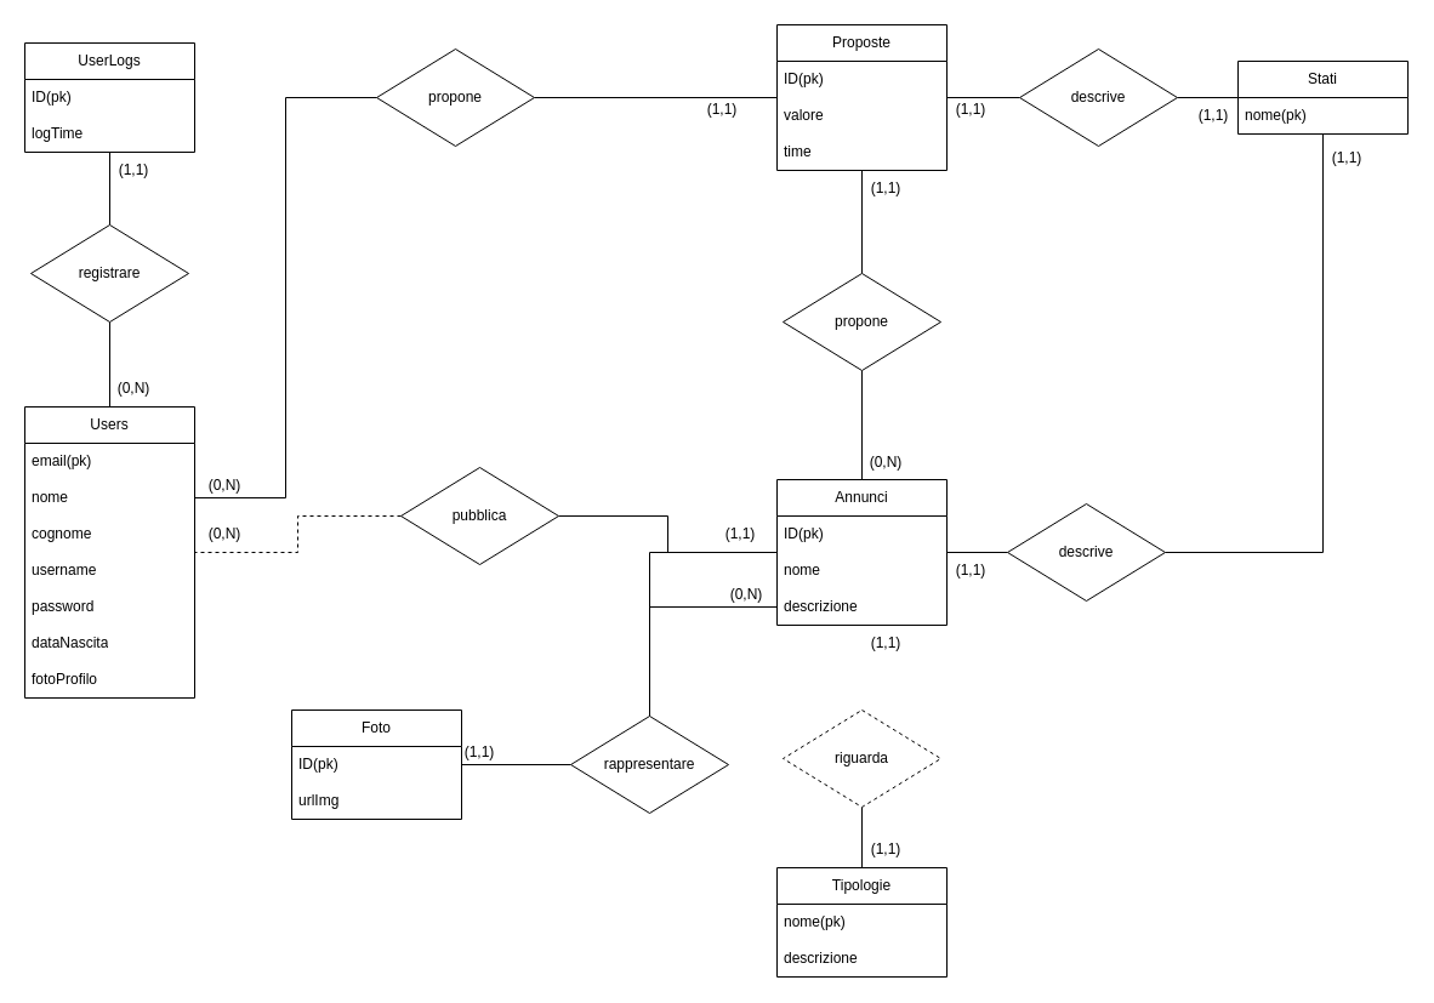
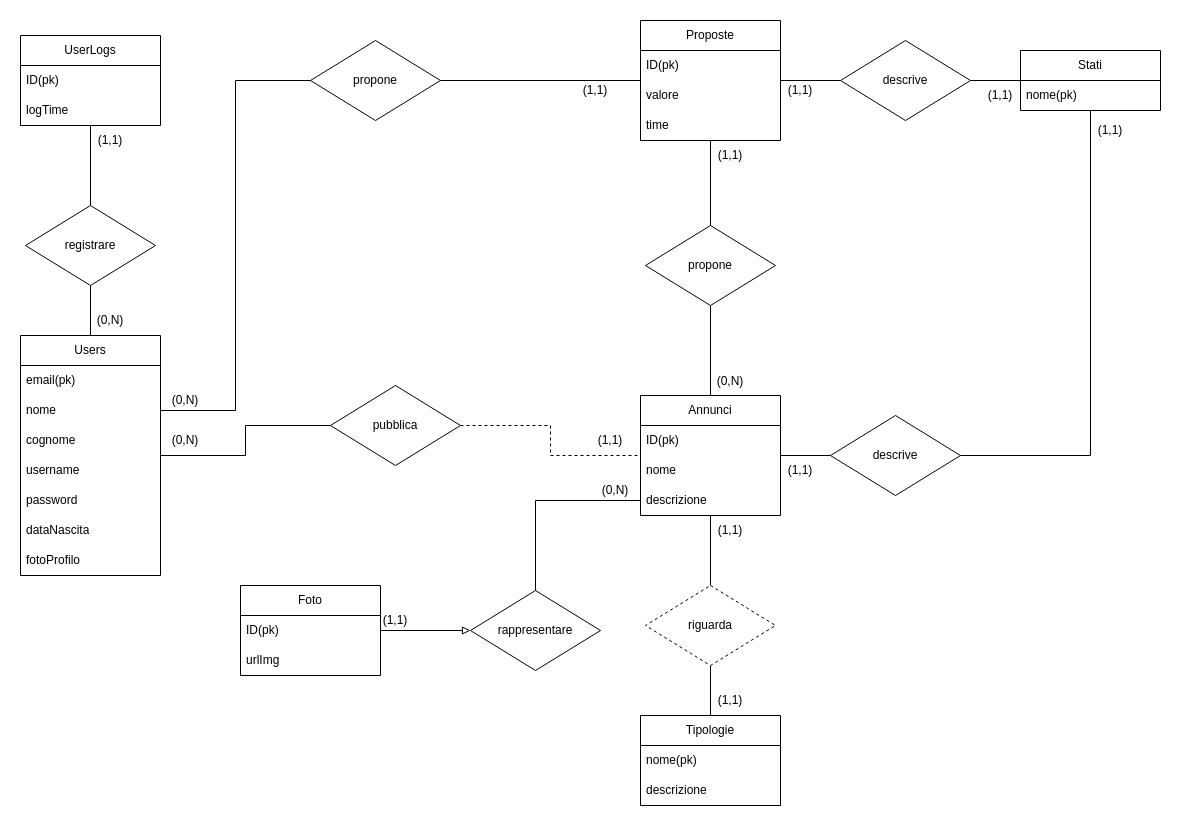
- <mxCell id="32" value="registrare" style="rhombus;whiteSpace=wrap;html=1;" vertex="1" parent="1"><mxGeometry x="25" y="185" width="130" height="80" as="geometry" /></mxCell>
+ <mxCell id="32" value="registrare" style="rhombus;whiteSpace=wrap;html=1;" vertex="1" parent="1"><mxGeometry x="25" y="205" width="130" height="80" as="geometry" /></mxCell>
- <mxCell id="35" style="edgeStyle=orthogonalEdgeStyle;rounded=0;orthogonalLoop=1;jettySize=auto;html=1;endArrow=none;endFill=0;" edge="1" parent="1" source="37" target="13"><mxGeometry relative="1" as="geometry" /></mxCell>
+ <mxCell id="35" style="edgeStyle=orthogonalEdgeStyle;rounded=0;orthogonalLoop=1;jettySize=auto;html=1;endArrow=none;endFill=0;dashed=1;" edge="1" parent="1" source="37" target="13"><mxGeometry relative="1" as="geometry" /></mxCell>
- <mxCell id="36" style="edgeStyle=orthogonalEdgeStyle;rounded=0;orthogonalLoop=1;jettySize=auto;html=1;exitX=0;exitY=0.5;exitDx=0;exitDy=0;endArrow=none;endFill=0;dashed=1;" edge="1" parent="1" source="37" target="3"><mxGeometry relative="1" as="geometry" /></mxCell>
+ <mxCell id="36" style="edgeStyle=orthogonalEdgeStyle;rounded=0;orthogonalLoop=1;jettySize=auto;html=1;exitX=0;exitY=0.5;exitDx=0;exitDy=0;endArrow=none;endFill=0;" edge="1" parent="1" source="37" target="3"><mxGeometry relative="1" as="geometry" /></mxCell>
- <mxCell id="11" value="" style="edgeStyle=orthogonalEdgeStyle;rounded=0;orthogonalLoop=1;jettySize=auto;html=1;endArrow=none;endFill=0;" edge="1" parent="1" source="13" target="62"><mxGeometry relative="1" as="geometry" /></mxCell>
+ <mxCell id="11" value="" style="edgeStyle=orthogonalEdgeStyle;rounded=0;orthogonalLoop=1;jettySize=auto;html=1;endArrow=none;endFill=0;" edge="1" parent="1" source="13" target="34"><mxGeometry relative="1" as="geometry" /></mxCell>
- <mxCell id="57" style="edgeStyle=orthogonalEdgeStyle;rounded=0;orthogonalLoop=1;jettySize=auto;html=1;entryX=0;entryY=0.5;entryDx=0;entryDy=0;endArrow=none;endFill=0;" edge="1" parent="1" source="58" target="62"><mxGeometry relative="1" as="geometry" /></mxCell>
+ <mxCell id="57" style="edgeStyle=orthogonalEdgeStyle;rounded=0;orthogonalLoop=1;jettySize=auto;html=1;entryX=0;entryY=0.5;entryDx=0;entryDy=0;endArrow=block;endFill=0;" edge="1" parent="1" source="58" target="62"><mxGeometry relative="1" as="geometry" /></mxCell>
